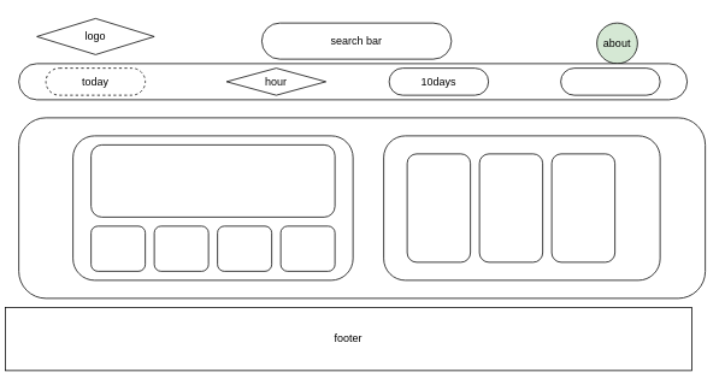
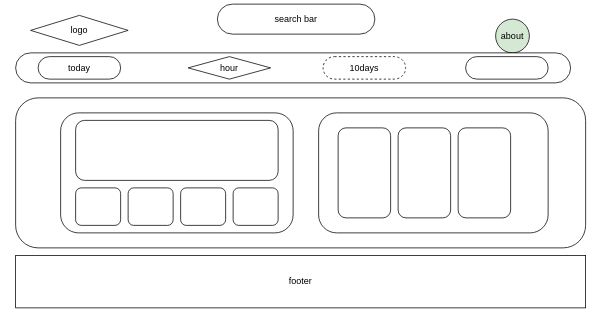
- <mxCell id="4" value="search bar" style="rounded=1;whiteSpace=wrap;html=1;arcSize=50;" vertex="1" parent="1"><mxGeometry x="289" y="25" width="210" height="40" as="geometry" /></mxCell>
+ <mxCell id="4" value="search bar" style="rounded=1;whiteSpace=wrap;html=1;arcSize=50;" vertex="1" parent="1"><mxGeometry x="289" y="5" width="210" height="40" as="geometry" /></mxCell>
- <mxCell id="8" value="today" style="rounded=1;whiteSpace=wrap;html=1;arcSize=50;dashed=1;" vertex="1" parent="1"><mxGeometry x="50" y="75" width="110" height="30" as="geometry" /></mxCell>
+ <mxCell id="8" value="today" style="rounded=1;whiteSpace=wrap;html=1;arcSize=50;" vertex="1" parent="1"><mxGeometry x="50" y="75" width="110" height="30" as="geometry" /></mxCell>
- <mxCell id="10" value="10days" style="rounded=1;whiteSpace=wrap;html=1;arcSize=50;" vertex="1" parent="1"><mxGeometry x="430" y="75" width="110" height="30" as="geometry" /></mxCell>
+ <mxCell id="10" value="10days" style="rounded=1;whiteSpace=wrap;html=1;arcSize=50;dashed=1;" vertex="1" parent="1"><mxGeometry x="430" y="75" width="110" height="30" as="geometry" /></mxCell>
- <mxCell id="6" value="footer" style="rounded=0;whiteSpace=wrap;html=1;" vertex="1" parent="1"><mxGeometry x="5" y="340" width="760" height="70" as="geometry" /></mxCell>
+ <mxCell id="6" value="footer" style="rounded=0;whiteSpace=wrap;html=1;" vertex="1" parent="1"><mxGeometry x="20" y="340" width="760" height="70" as="geometry" /></mxCell>
